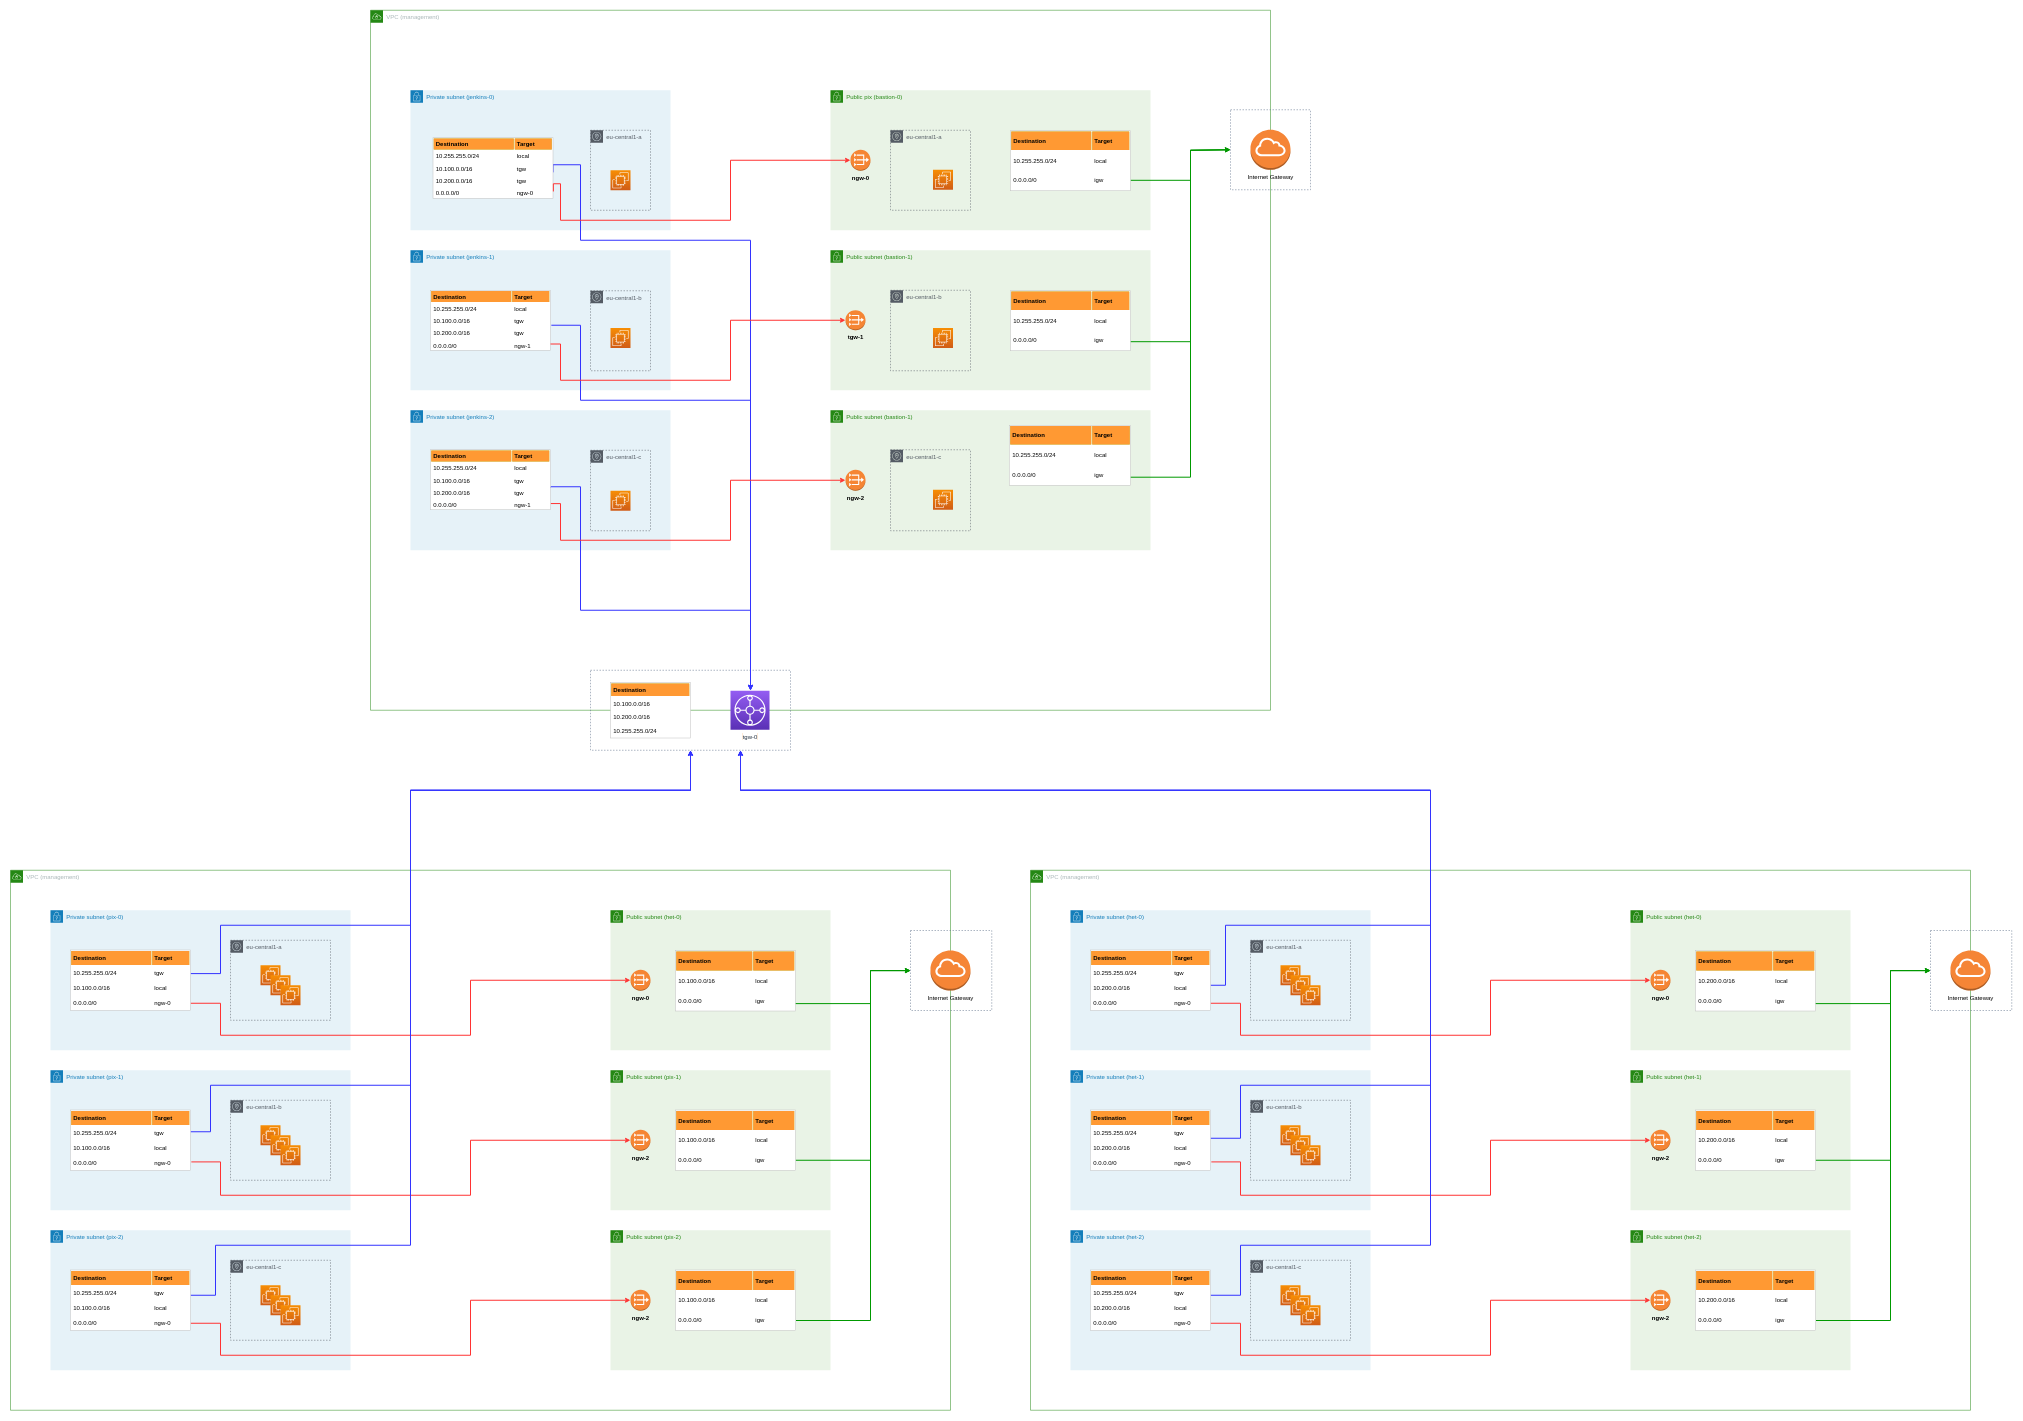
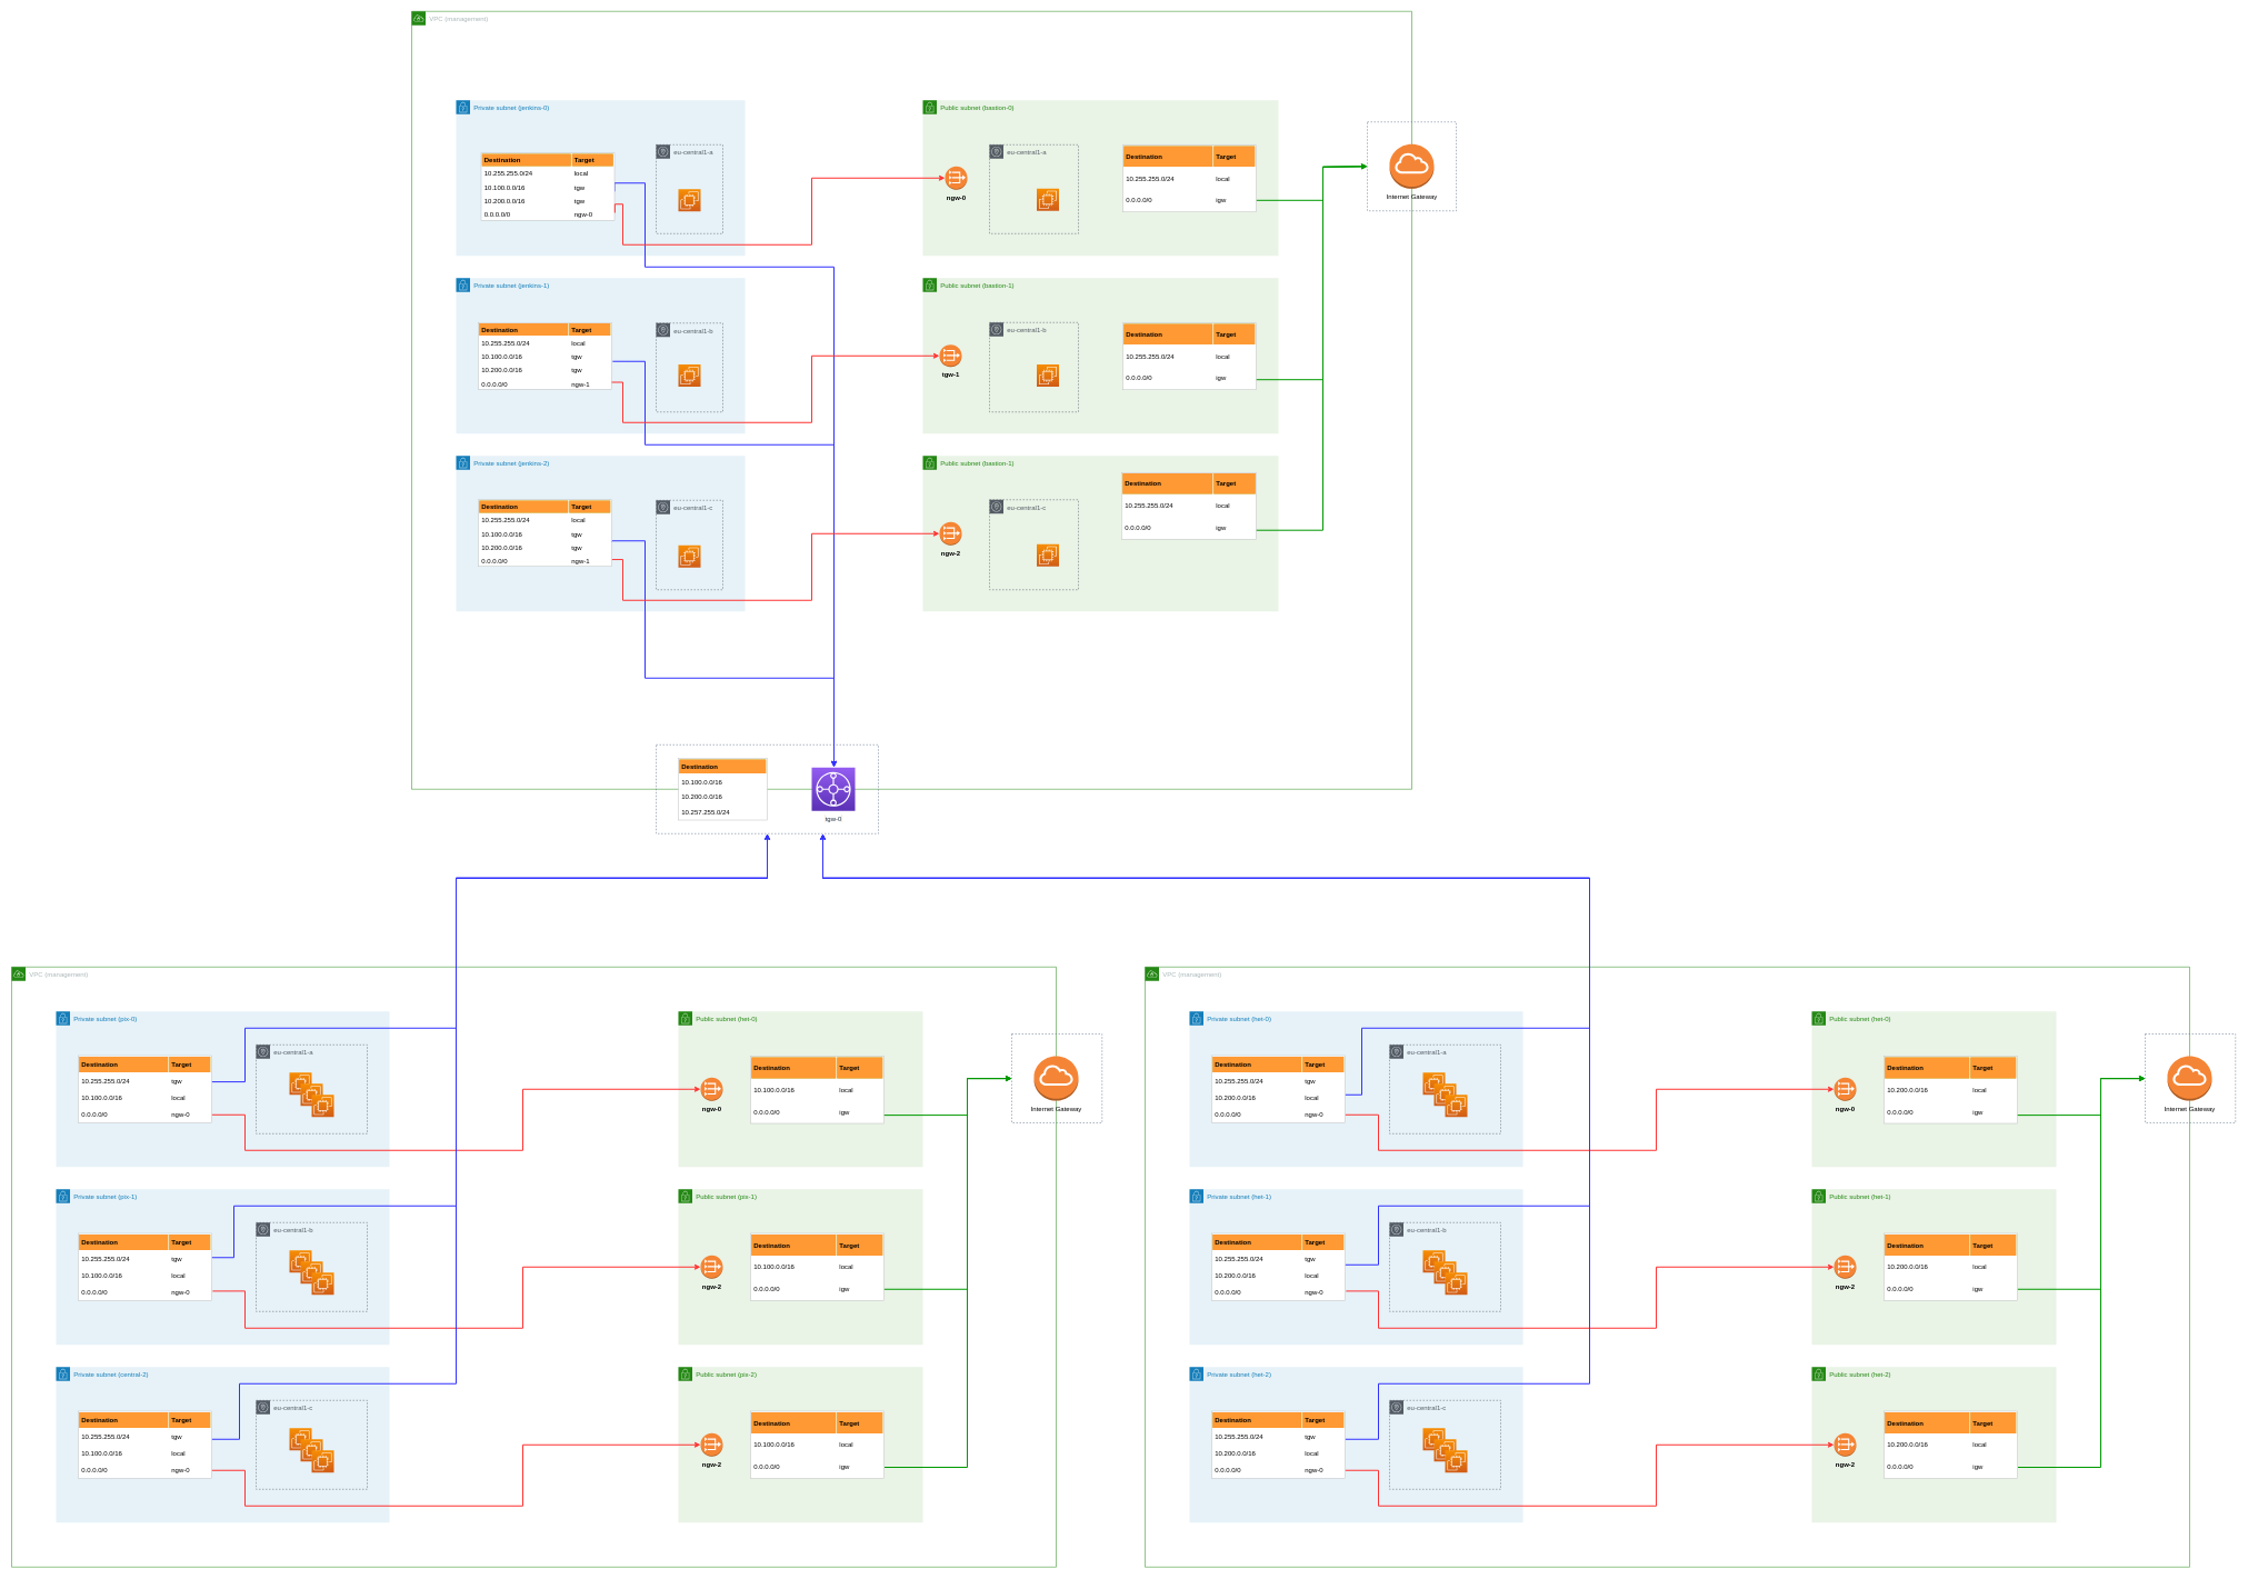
- <mxCell id="7" value="Public pix (bastion-0)" style="points=[[0,0],[0.25,0],[0.5,0],[0.75,0],[1,0],[1,0.25],[1,0.5],[1,0.75],[1,1],[0.75,1],[0.5,1],[0.25,1],[0,1],[0,0.75],[0,0.5],[0,0.25]];outlineConnect=0;gradientColor=none;html=1;whiteSpace=wrap;fontSize=12;fontStyle=0;shape=mxgraph.aws4.group;grIcon=mxgraph.aws4.group_security_group;grStroke=0;strokeColor=#248814;fillColor=#E9F3E6;verticalAlign=top;align=left;spacingLeft=30;fontColor=#248814;dashed=0;" vertex="1" parent="1"><mxGeometry x="1660" y="180" width="640" height="280" as="geometry" /></mxCell>
+ <mxCell id="7" value="Public subnet (bastion-0)" style="points=[[0,0],[0.25,0],[0.5,0],[0.75,0],[1,0],[1,0.25],[1,0.5],[1,0.75],[1,1],[0.75,1],[0.5,1],[0.25,1],[0,1],[0,0.75],[0,0.5],[0,0.25]];outlineConnect=0;gradientColor=none;html=1;whiteSpace=wrap;fontSize=12;fontStyle=0;shape=mxgraph.aws4.group;grIcon=mxgraph.aws4.group_security_group;grStroke=0;strokeColor=#248814;fillColor=#E9F3E6;verticalAlign=top;align=left;spacingLeft=30;fontColor=#248814;dashed=0;" vertex="1" parent="1"><mxGeometry x="1660" y="180" width="640" height="280" as="geometry" /></mxCell>
- <mxCell id="83" value="&lt;table width=&quot;100%&quot; cellpadding=&quot;4&quot; style=&quot;width: 100% ; height: 100% ; font-size: 12px&quot;&gt;&lt;tbody style=&quot;font-size: 12px&quot;&gt;&lt;tr style=&quot;background-color: rgb(167 , 201 , 66) ; color: rgb(255 , 255 , 255) ; font-size: 12px&quot;&gt;&lt;th align=&quot;left&quot; style=&quot;background-color: rgb(255 , 153 , 51) ; font-size: 12px&quot;&gt;&lt;font color=&quot;#000000&quot; style=&quot;font-size: 12px&quot;&gt;Destination&lt;/font&gt;&lt;/th&gt;&lt;/tr&gt;&lt;tr&gt;&lt;td&gt;10.100.0.0/16&lt;br&gt;&lt;/td&gt;&lt;/tr&gt;&lt;tr&gt;&lt;td&gt;10.200.0.0/16&lt;/td&gt;&lt;/tr&gt;&lt;tr&gt;&lt;td&gt;10.255.255.0/24&lt;br&gt;&lt;/td&gt;&lt;/tr&gt;&lt;/tbody&gt;&lt;/table&gt;" style="text;html=1;strokeColor=#c0c0c0;fillColor=#ffffff;overflow=fill;rounded=0;labelBackgroundColor=none;fontSize=12;" vertex="1" parent="1"><mxGeometry x="1220" y="1364.5" width="160" height="111" as="geometry" /></mxCell>
+ <mxCell id="83" value="&lt;table width=&quot;100%&quot; cellpadding=&quot;4&quot; style=&quot;width: 100% ; height: 100% ; font-size: 12px&quot;&gt;&lt;tbody style=&quot;font-size: 12px&quot;&gt;&lt;tr style=&quot;background-color: rgb(167 , 201 , 66) ; color: rgb(255 , 255 , 255) ; font-size: 12px&quot;&gt;&lt;th align=&quot;left&quot; style=&quot;background-color: rgb(255 , 153 , 51) ; font-size: 12px&quot;&gt;&lt;font color=&quot;#000000&quot; style=&quot;font-size: 12px&quot;&gt;Destination&lt;/font&gt;&lt;/th&gt;&lt;/tr&gt;&lt;tr&gt;&lt;td&gt;10.100.0.0/16&lt;br&gt;&lt;/td&gt;&lt;/tr&gt;&lt;tr&gt;&lt;td&gt;10.200.0.0/16&lt;/td&gt;&lt;/tr&gt;&lt;tr&gt;&lt;td&gt;10.257.255.0/24&lt;br&gt;&lt;/td&gt;&lt;/tr&gt;&lt;/tbody&gt;&lt;/table&gt;" style="text;html=1;strokeColor=#c0c0c0;fillColor=#ffffff;overflow=fill;rounded=0;labelBackgroundColor=none;fontSize=12;" vertex="1" parent="1"><mxGeometry x="1220" y="1364.5" width="160" height="111" as="geometry" /></mxCell>
- <mxCell id="67" value="Private subnet (pix-2)" style="points=[[0,0],[0.25,0],[0.5,0],[0.75,0],[1,0],[1,0.25],[1,0.5],[1,0.75],[1,1],[0.75,1],[0.5,1],[0.25,1],[0,1],[0,0.75],[0,0.5],[0,0.25]];outlineConnect=0;gradientColor=none;html=1;whiteSpace=wrap;fontSize=12;fontStyle=0;shape=mxgraph.aws4.group;grIcon=mxgraph.aws4.group_security_group;grStroke=0;strokeColor=#147EBA;fillColor=#E6F2F8;verticalAlign=top;align=left;spacingLeft=30;fontColor=#147EBA;dashed=0;" vertex="1" parent="1"><mxGeometry x="100" y="2460" width="600" height="280" as="geometry" /></mxCell>
+ <mxCell id="67" value="Private subnet (central-2)" style="points=[[0,0],[0.25,0],[0.5,0],[0.75,0],[1,0],[1,0.25],[1,0.5],[1,0.75],[1,1],[0.75,1],[0.5,1],[0.25,1],[0,1],[0,0.75],[0,0.5],[0,0.25]];outlineConnect=0;gradientColor=none;html=1;whiteSpace=wrap;fontSize=12;fontStyle=0;shape=mxgraph.aws4.group;grIcon=mxgraph.aws4.group_security_group;grStroke=0;strokeColor=#147EBA;fillColor=#E6F2F8;verticalAlign=top;align=left;spacingLeft=30;fontColor=#147EBA;dashed=0;" vertex="1" parent="1"><mxGeometry x="100" y="2460" width="600" height="280" as="geometry" /></mxCell>
